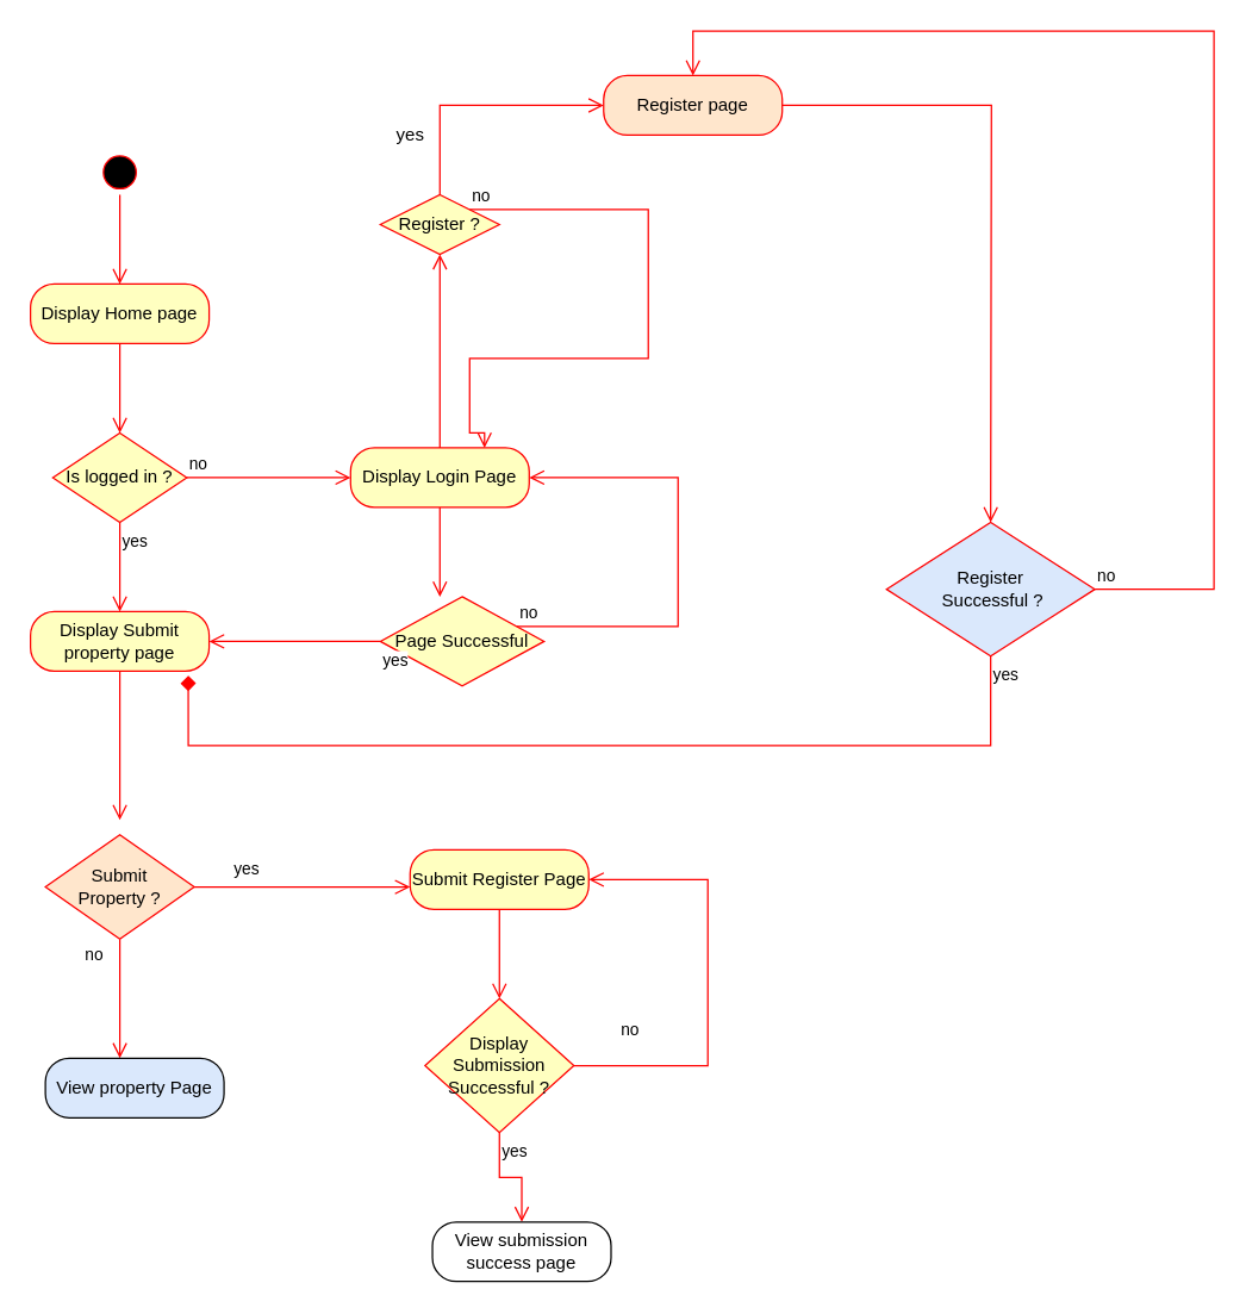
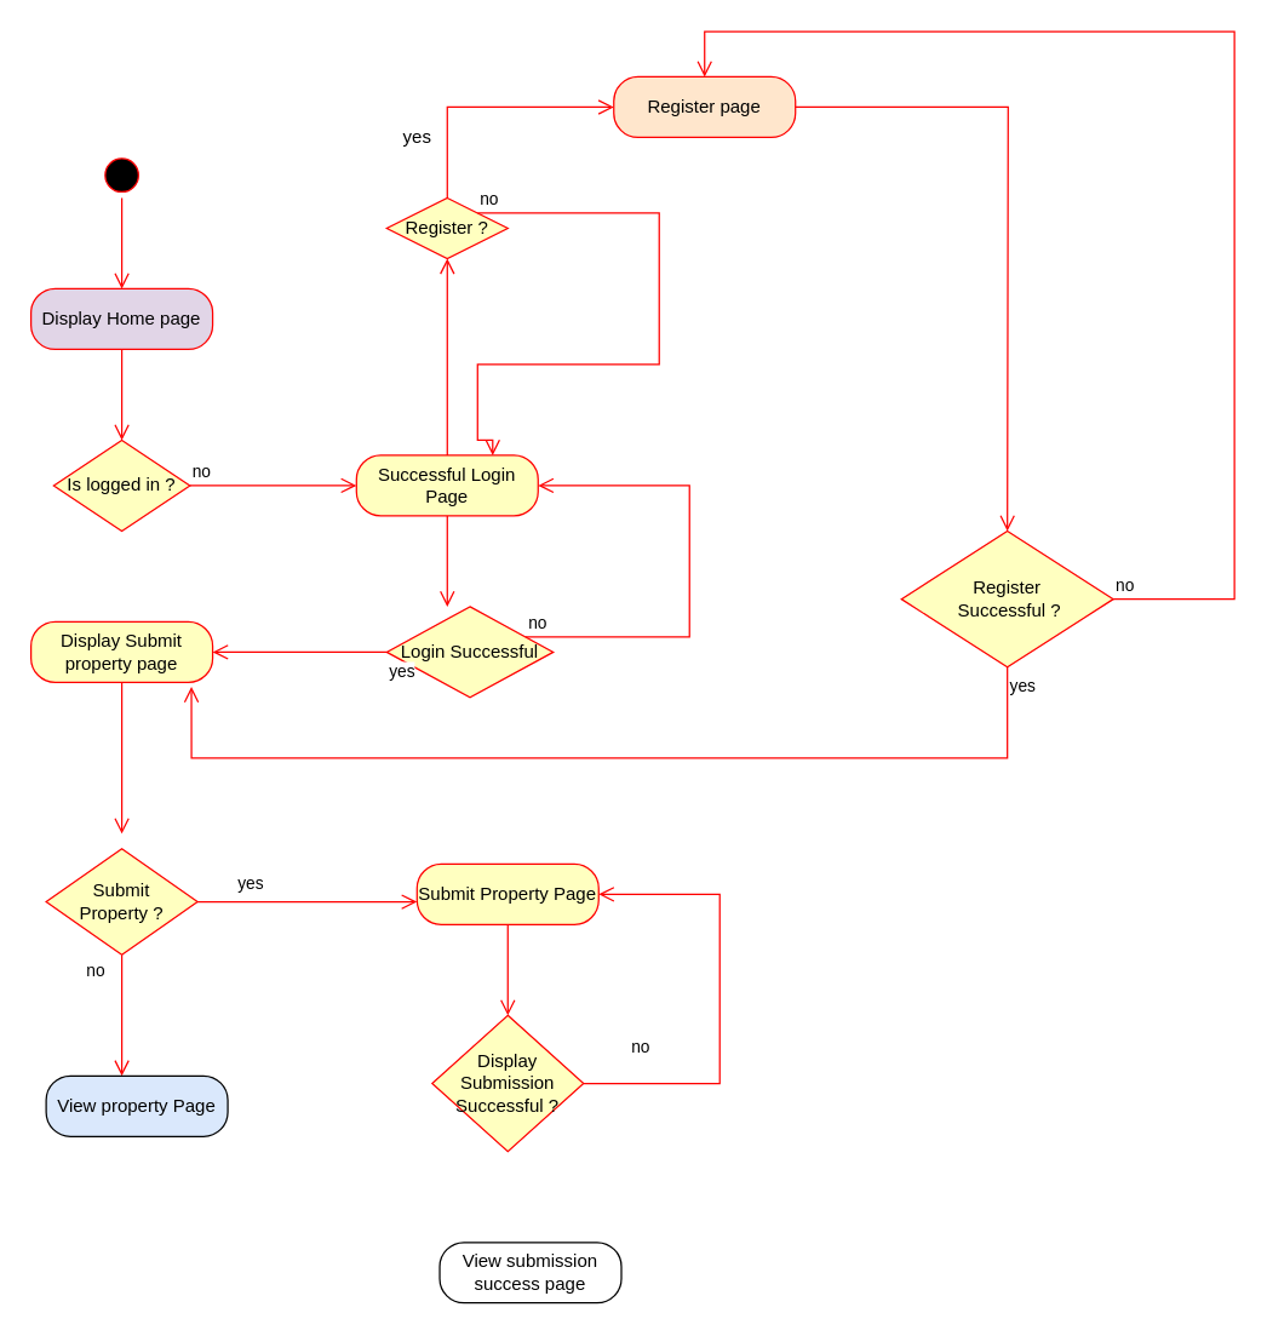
- <mxCell id="4" value="Display Home page" style="rounded=1;whiteSpace=wrap;html=1;arcSize=40;fontColor=#000000;fillColor=#ffffc0;strokeColor=#ff0000;" vertex="1" parent="1"><mxGeometry x="20" y="190" width="120" height="40" as="geometry" /></mxCell>
+ <mxCell id="4" value="Display Home page" style="rounded=1;whiteSpace=wrap;html=1;arcSize=40;fontColor=#000000;fillColor=#e1d5e7;strokeColor=#ff0000;" vertex="1" parent="1"><mxGeometry x="20" y="190" width="120" height="40" as="geometry" /></mxCell>
- <mxCell id="11" value="Display Login Page" style="rounded=1;whiteSpace=wrap;html=1;arcSize=40;fontColor=#000000;fillColor=#ffffc0;strokeColor=#ff0000;" vertex="1" parent="1"><mxGeometry x="235" y="300" width="120" height="40" as="geometry" /></mxCell>
+ <mxCell id="11" value="Successful Login Page" style="rounded=1;whiteSpace=wrap;html=1;arcSize=40;fontColor=#000000;fillColor=#ffffc0;strokeColor=#ff0000;" vertex="1" parent="1"><mxGeometry x="235" y="300" width="120" height="40" as="geometry" /></mxCell>
- <mxCell id="8" value="yes" style="edgeStyle=orthogonalEdgeStyle;html=1;align=left;verticalAlign=top;endArrow=open;endSize=8;strokeColor=#ff0000;rounded=0;entryX=0.5;entryY=0;entryDx=0;entryDy=0;" edge="1" source="6" parent="1" target="9"><mxGeometry x="-1" relative="1" as="geometry"><mxPoint x="90" y="400" as="targetPoint" /></mxGeometry></mxCell>
- <mxCell id="23" value="Register&lt;br&gt;&amp;nbsp;Successful ?" style="rhombus;whiteSpace=wrap;html=1;fillColor=#dae8fc;strokeColor=#ff0000;" vertex="1" parent="1"><mxGeometry x="595" y="350" width="140" height="90" as="geometry" /></mxCell>
+ <mxCell id="23" value="Register&lt;br&gt;&amp;nbsp;Successful ?" style="rhombus;whiteSpace=wrap;html=1;fillColor=#ffffc0;strokeColor=#ff0000;" vertex="1" parent="1"><mxGeometry x="595" y="350" width="140" height="90" as="geometry" /></mxCell>
- <mxCell id="13" value="Page Successful" style="rhombus;whiteSpace=wrap;html=1;fillColor=#ffffc0;strokeColor=#ff0000;" vertex="1" parent="1"><mxGeometry x="255" y="400" width="110" height="60" as="geometry" /></mxCell>
+ <mxCell id="13" value="Login Successful" style="rhombus;whiteSpace=wrap;html=1;fillColor=#ffffc0;strokeColor=#ff0000;" vertex="1" parent="1"><mxGeometry x="255" y="400" width="110" height="60" as="geometry" /></mxCell>
- <mxCell id="25" value="yes" style="edgeStyle=orthogonalEdgeStyle;html=1;align=left;verticalAlign=top;endArrow=diamond;endSize=8;strokeColor=#ff0000;rounded=0;entryX=0.883;entryY=1.075;entryDx=0;entryDy=0;entryPerimeter=0;" edge="1" source="23" parent="1" target="9"><mxGeometry x="-1" relative="1" as="geometry"><mxPoint x="215" y="500" as="targetPoint" /><Array as="points"><mxPoint x="665" y="500" /><mxPoint x="126" y="500" /></Array></mxGeometry></mxCell>
+ <mxCell id="25" value="yes" style="edgeStyle=orthogonalEdgeStyle;html=1;align=left;verticalAlign=top;endArrow=open;endSize=8;strokeColor=#ff0000;rounded=0;entryX=0.883;entryY=1.075;entryDx=0;entryDy=0;entryPerimeter=0;" edge="1" source="23" parent="1" target="9"><mxGeometry x="-1" relative="1" as="geometry"><mxPoint x="215" y="500" as="targetPoint" /><Array as="points"><mxPoint x="665" y="500" /><mxPoint x="126" y="500" /></Array></mxGeometry></mxCell>
- <mxCell id="30" value="Submit Register Page" style="rounded=1;whiteSpace=wrap;html=1;arcSize=40;fontColor=#000000;fillColor=#ffffc0;strokeColor=#ff0000;" vertex="1" parent="1"><mxGeometry x="275" y="570" width="120" height="40" as="geometry" /></mxCell>
+ <mxCell id="30" value="Submit Property Page" style="rounded=1;whiteSpace=wrap;html=1;arcSize=40;fontColor=#000000;fillColor=#ffffc0;strokeColor=#ff0000;" vertex="1" parent="1"><mxGeometry x="275" y="570" width="120" height="40" as="geometry" /></mxCell>
- <mxCell id="26" value="Submit &lt;br&gt;Property ?" style="rhombus;whiteSpace=wrap;html=1;fillColor=#ffe6cc;strokeColor=#ff0000;" vertex="1" parent="1"><mxGeometry x="30" y="560" width="100" height="70" as="geometry" /></mxCell>
+ <mxCell id="26" value="Submit &lt;br&gt;Property ?" style="rhombus;whiteSpace=wrap;html=1;fillColor=#ffffc0;strokeColor=#ff0000;" vertex="1" parent="1"><mxGeometry x="30" y="560" width="100" height="70" as="geometry" /></mxCell>
- <mxCell id="34" value="yes" style="edgeStyle=orthogonalEdgeStyle;html=1;align=left;verticalAlign=top;endArrow=open;endSize=8;strokeColor=#ff0000;rounded=0;entryX=0.5;entryY=0;entryDx=0;entryDy=0;" edge="1" source="32" parent="1" target="35"><mxGeometry x="-1" relative="1" as="geometry"><mxPoint x="300" y="770" as="targetPoint" /></mxGeometry></mxCell>
